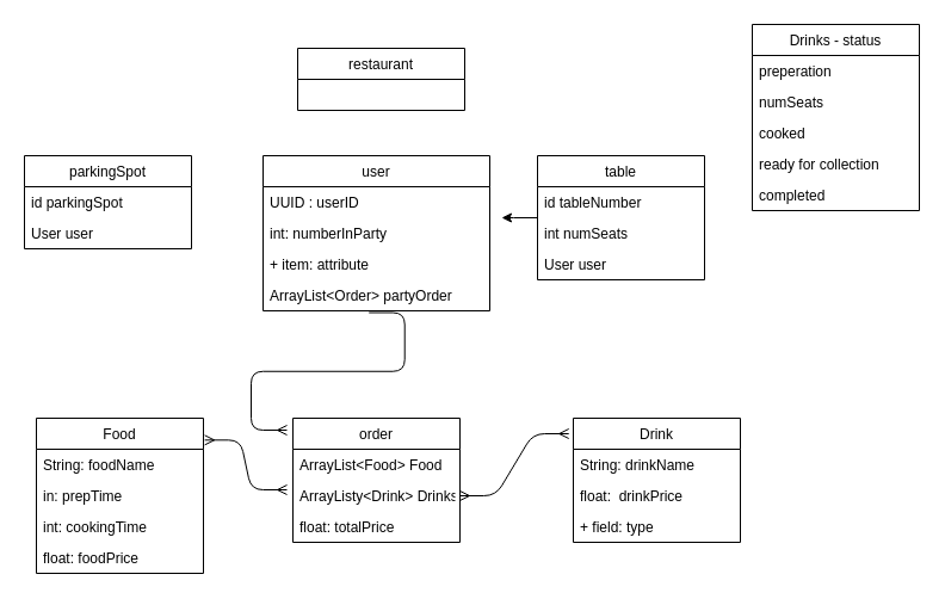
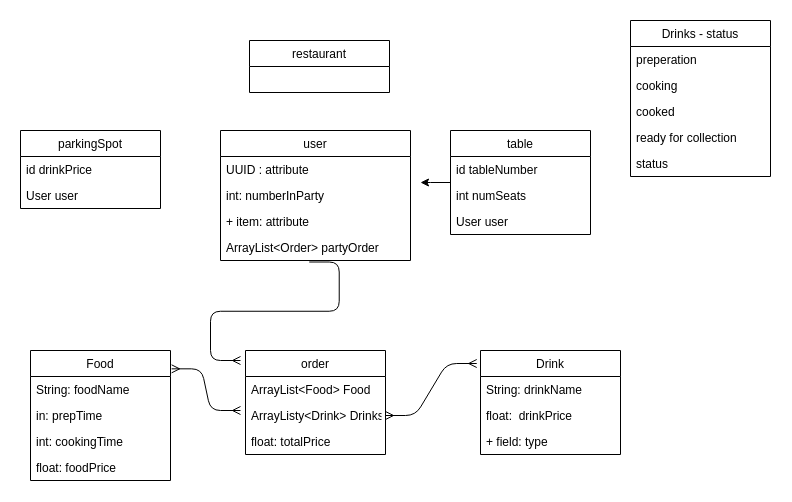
- <mxCell id="34" value="numSeats" style="text;strokeColor=none;fillColor=none;align=left;verticalAlign=top;spacingLeft=4;spacingRight=4;overflow=hidden;rotatable=0;points=[[0,0.5],[1,0.5]];portConstraint=eastwest;" vertex="1" parent="32"><mxGeometry y="52" width="140" height="26" as="geometry" /></mxCell>
+ <mxCell id="34" value="cooking" style="text;strokeColor=none;fillColor=none;align=left;verticalAlign=top;spacingLeft=4;spacingRight=4;overflow=hidden;rotatable=0;points=[[0,0.5],[1,0.5]];portConstraint=eastwest;" vertex="1" parent="32"><mxGeometry y="52" width="140" height="26" as="geometry" /></mxCell>
- <mxCell id="37" value="completed" style="text;strokeColor=none;fillColor=none;align=left;verticalAlign=top;spacingLeft=4;spacingRight=4;overflow=hidden;rotatable=0;points=[[0,0.5],[1,0.5]];portConstraint=eastwest;" vertex="1" parent="32"><mxGeometry y="130" width="140" height="26" as="geometry" /></mxCell>
+ <mxCell id="37" value="status" style="text;strokeColor=none;fillColor=none;align=left;verticalAlign=top;spacingLeft=4;spacingRight=4;overflow=hidden;rotatable=0;points=[[0,0.5],[1,0.5]];portConstraint=eastwest;" vertex="1" parent="32"><mxGeometry y="130" width="140" height="26" as="geometry" /></mxCell>
- <mxCell id="8" value="id parkingSpot" style="text;strokeColor=none;fillColor=none;align=left;verticalAlign=top;spacingLeft=4;spacingRight=4;overflow=hidden;rotatable=0;points=[[0,0.5],[1,0.5]];portConstraint=eastwest;" vertex="1" parent="7"><mxGeometry y="26" width="140" height="26" as="geometry" /></mxCell>
+ <mxCell id="8" value="id drinkPrice" style="text;strokeColor=none;fillColor=none;align=left;verticalAlign=top;spacingLeft=4;spacingRight=4;overflow=hidden;rotatable=0;points=[[0,0.5],[1,0.5]];portConstraint=eastwest;" vertex="1" parent="7"><mxGeometry y="26" width="140" height="26" as="geometry" /></mxCell>
- <mxCell id="16" value="UUID : userID" style="text;strokeColor=none;fillColor=none;align=left;verticalAlign=top;spacingLeft=4;spacingRight=4;overflow=hidden;rotatable=0;points=[[0,0.5],[1,0.5]];portConstraint=eastwest;" vertex="1" parent="15"><mxGeometry y="26" width="190" height="26" as="geometry" /></mxCell>
+ <mxCell id="16" value="UUID : attribute" style="text;strokeColor=none;fillColor=none;align=left;verticalAlign=top;spacingLeft=4;spacingRight=4;overflow=hidden;rotatable=0;points=[[0,0.5],[1,0.5]];portConstraint=eastwest;" vertex="1" parent="15"><mxGeometry y="26" width="190" height="26" as="geometry" /></mxCell>
